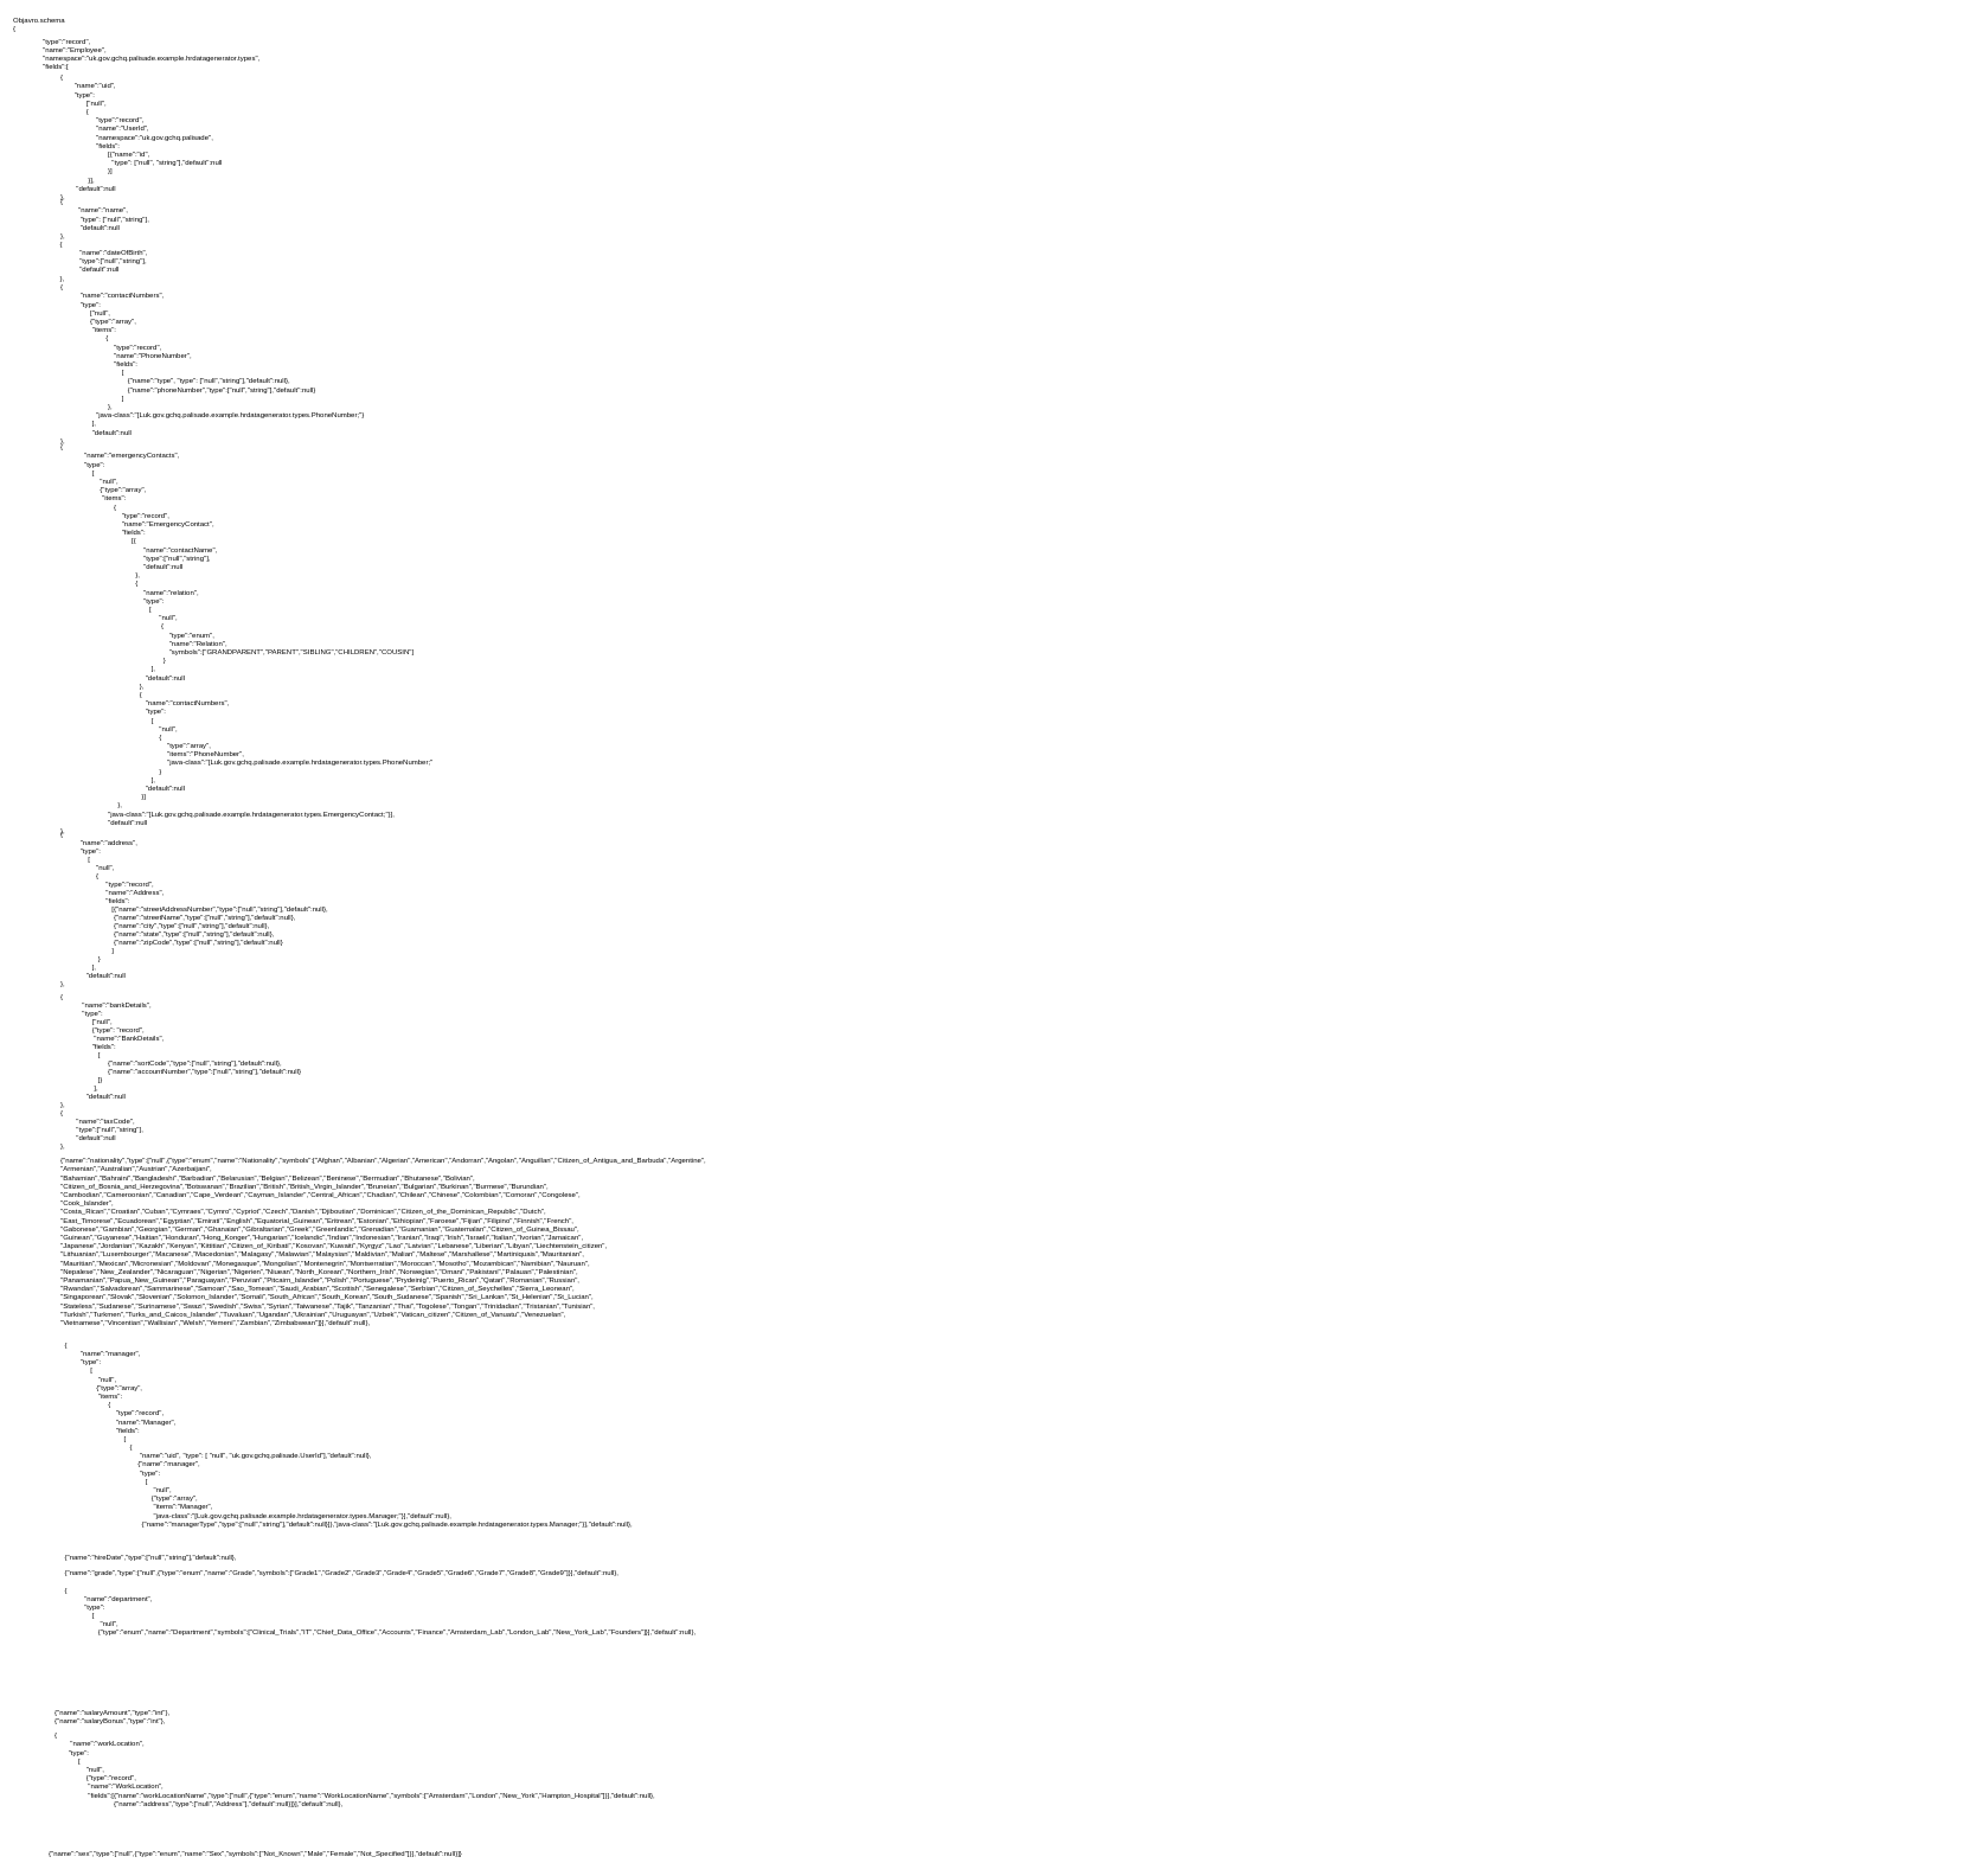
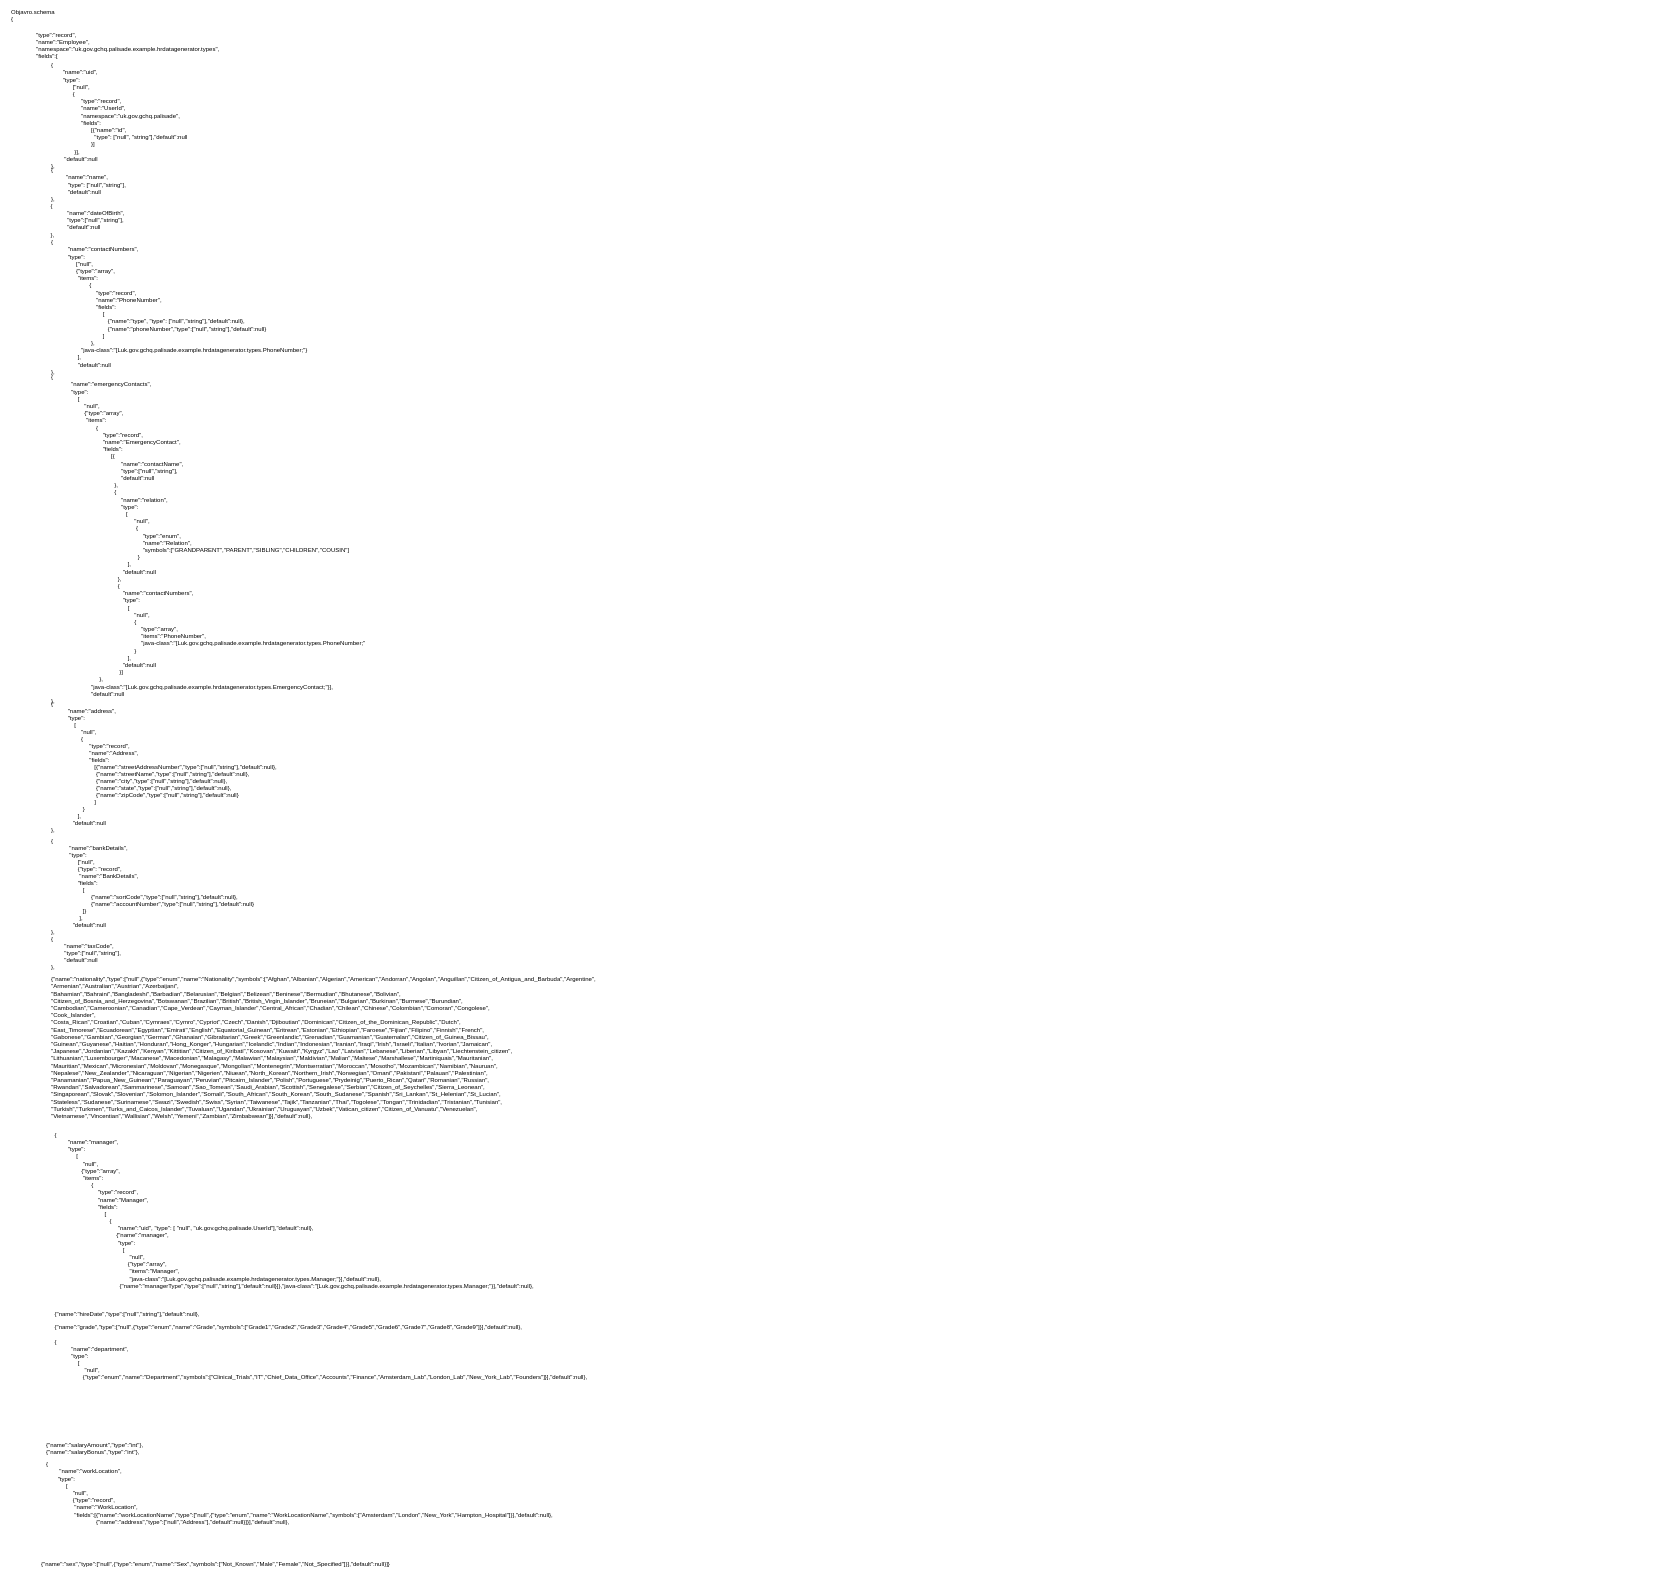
- <mxCell id="2" value="Objavro.schema&lt;br&gt;{" style="text;html=1;" vertex="1" parent="1"><mxGeometry x="20" y="20" width="120" height="30" as="geometry" /></mxCell>
+ <mxCell id="2" value="Objavro.schema&lt;br&gt;{" style="text;html=1;" vertex="1" parent="1"><mxGeometry x="20" y="10" width="120" height="30" as="geometry" /></mxCell>
